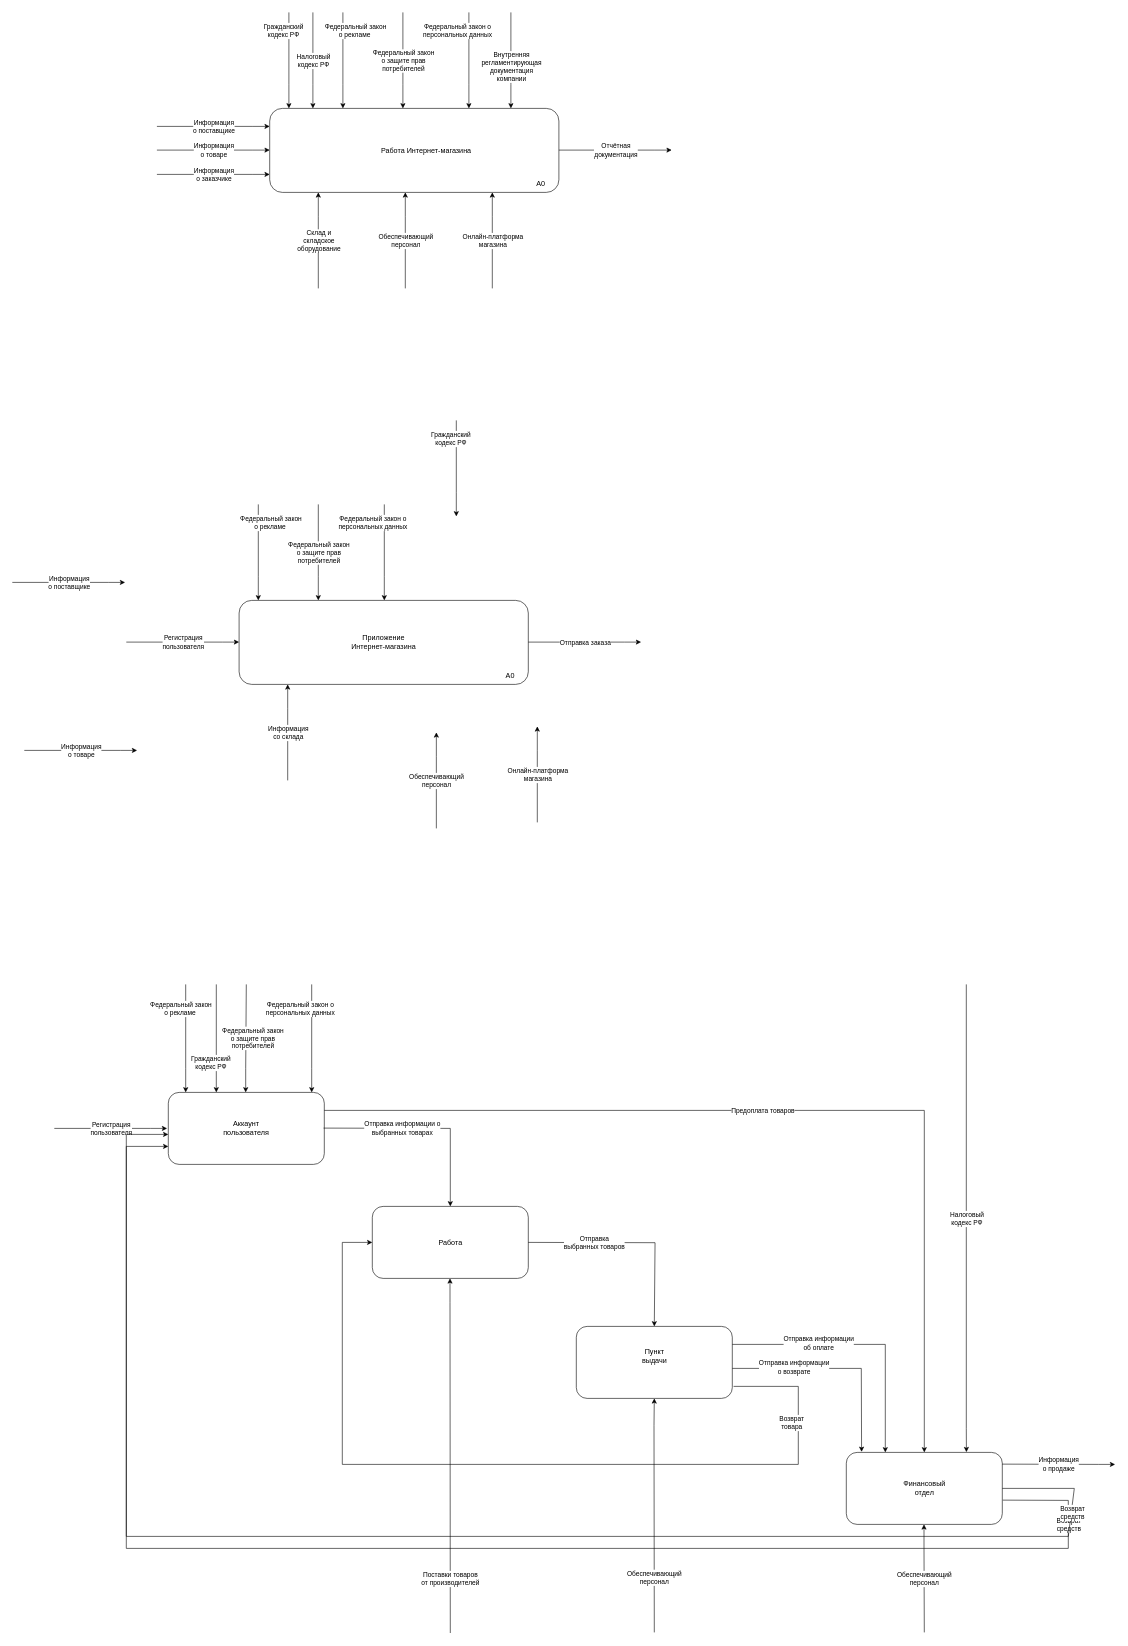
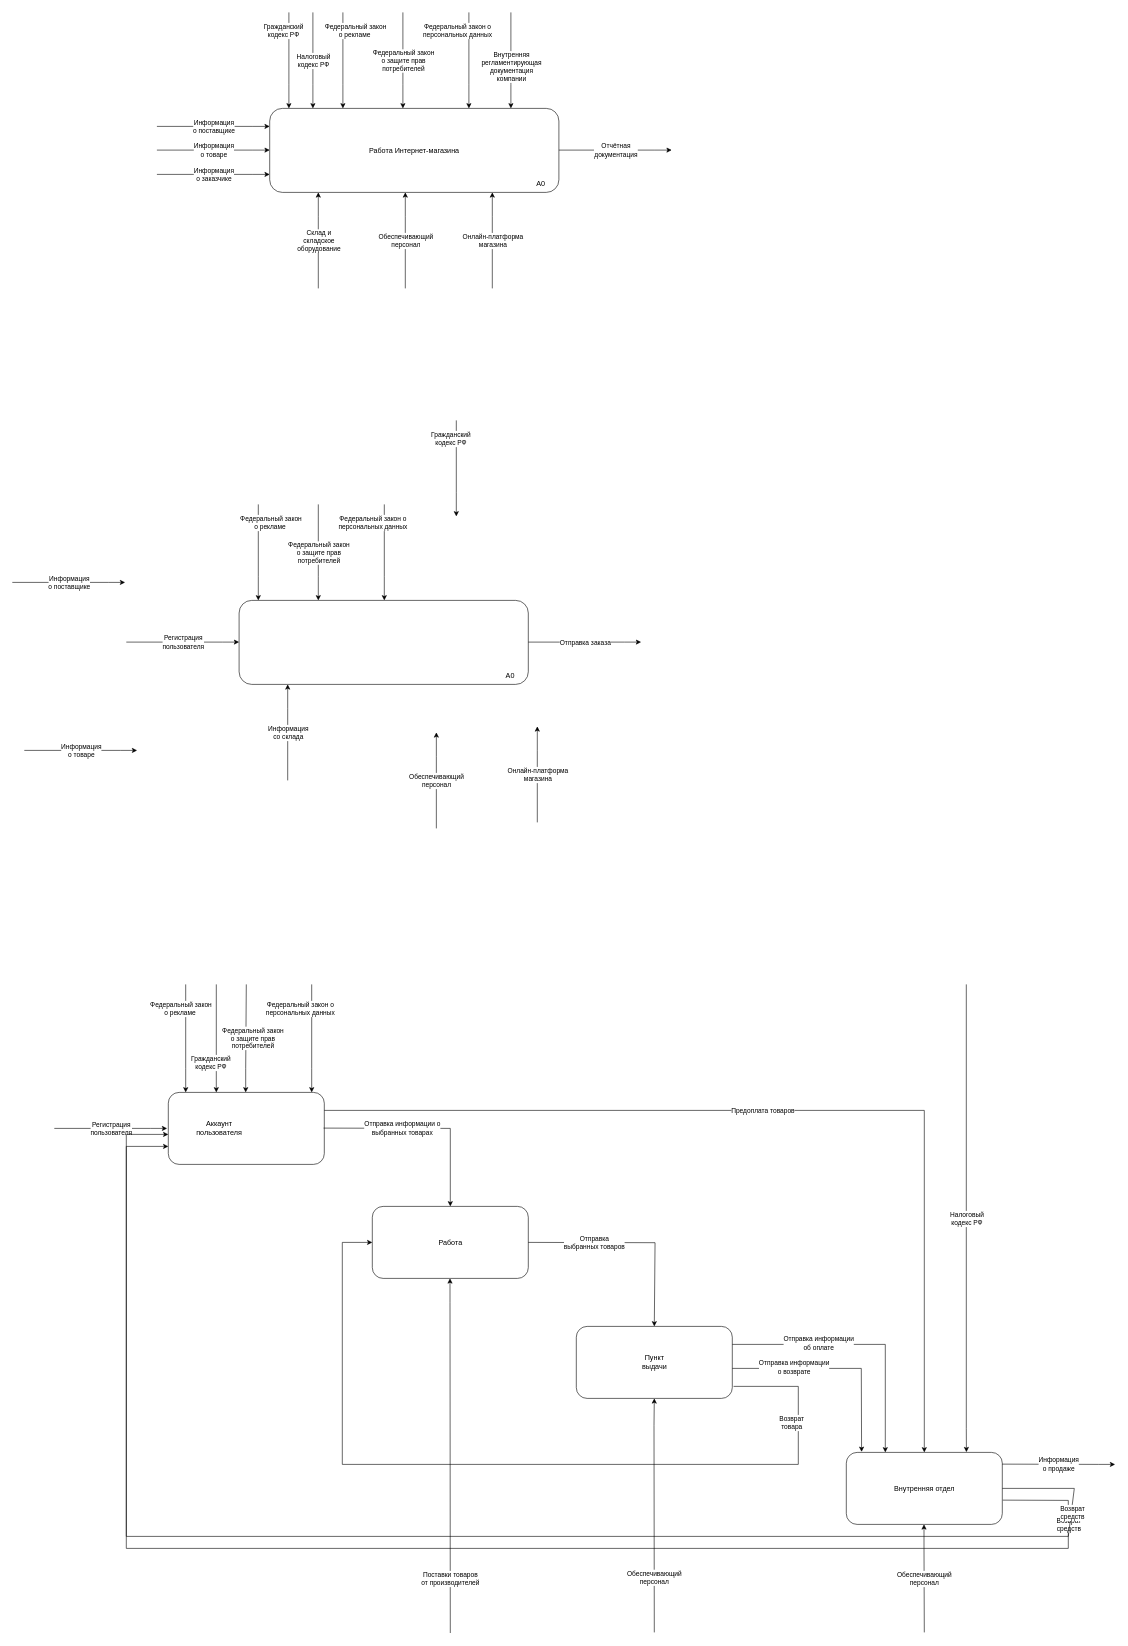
- <mxCell id="3" value="Работа Интернет-магазина" style="text;html=1;align=center;verticalAlign=middle;whiteSpace=wrap;rounded=0;" vertex="1" parent="1"><mxGeometry x="622.25" y="235" width="175.5" height="30" as="geometry" /></mxCell>
+ <mxCell id="3" value="Работа Интернет-магазина" style="text;html=1;align=center;verticalAlign=middle;whiteSpace=wrap;rounded=0;" vertex="1" parent="1"><mxGeometry x="602.25" y="235" width="175.5" height="30" as="geometry" /></mxCell>
- <mxCell id="36" value="Приложение&lt;div&gt;Интернет-магазина&lt;/div&gt;" style="text;html=1;align=center;verticalAlign=middle;whiteSpace=wrap;rounded=0;" vertex="1" parent="1"><mxGeometry x="551.25" y="1055" width="175.5" height="30" as="geometry" /></mxCell>
- <mxCell id="32" value="Аккаунт&lt;div&gt;пользователя&lt;/div&gt;" style="text;html=1;align=center;verticalAlign=middle;whiteSpace=wrap;rounded=0;" vertex="1" parent="1"><mxGeometry x="380" y="1865" width="60" height="30" as="geometry" /></mxCell>
+ <mxCell id="32" value="Аккаунт&lt;div&gt;пользователя&lt;/div&gt;" style="text;html=1;align=center;verticalAlign=middle;whiteSpace=wrap;rounded=0;" vertex="1" parent="1"><mxGeometry x="335" y="1865" width="60" height="30" as="geometry" /></mxCell>
- <mxCell id="79" value="Пункт&lt;div&gt;выдачи&lt;/div&gt;" style="text;html=1;align=center;verticalAlign=middle;whiteSpace=wrap;rounded=0;" vertex="1" parent="1"><mxGeometry x="1037.5" y="2245" width="105" height="30" as="geometry" /></mxCell>
+ <mxCell id="79" value="Пункт&lt;div&gt;выдачи&lt;/div&gt;" style="text;html=1;align=center;verticalAlign=middle;whiteSpace=wrap;rounded=0;" vertex="1" parent="1"><mxGeometry x="1037.5" y="2255" width="105" height="30" as="geometry" /></mxCell>
- <mxCell id="83" value="Финансовый отдел" style="text;html=1;align=center;verticalAlign=middle;whiteSpace=wrap;rounded=0;" vertex="1" parent="1"><mxGeometry x="1487.5" y="2465" width="105" height="30" as="geometry" /></mxCell>
+ <mxCell id="83" value="Внутренняя отдел" style="text;html=1;align=center;verticalAlign=middle;whiteSpace=wrap;rounded=0;" vertex="1" parent="1"><mxGeometry x="1487.5" y="2465" width="105" height="30" as="geometry" /></mxCell>
